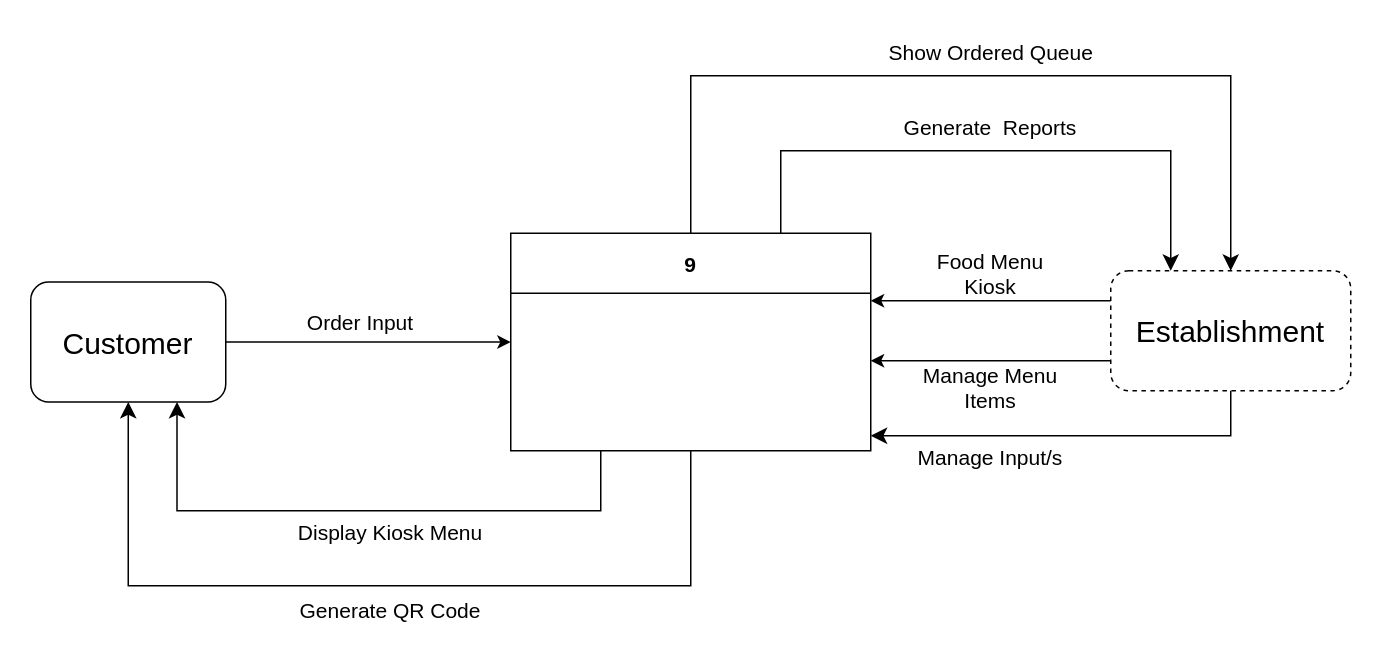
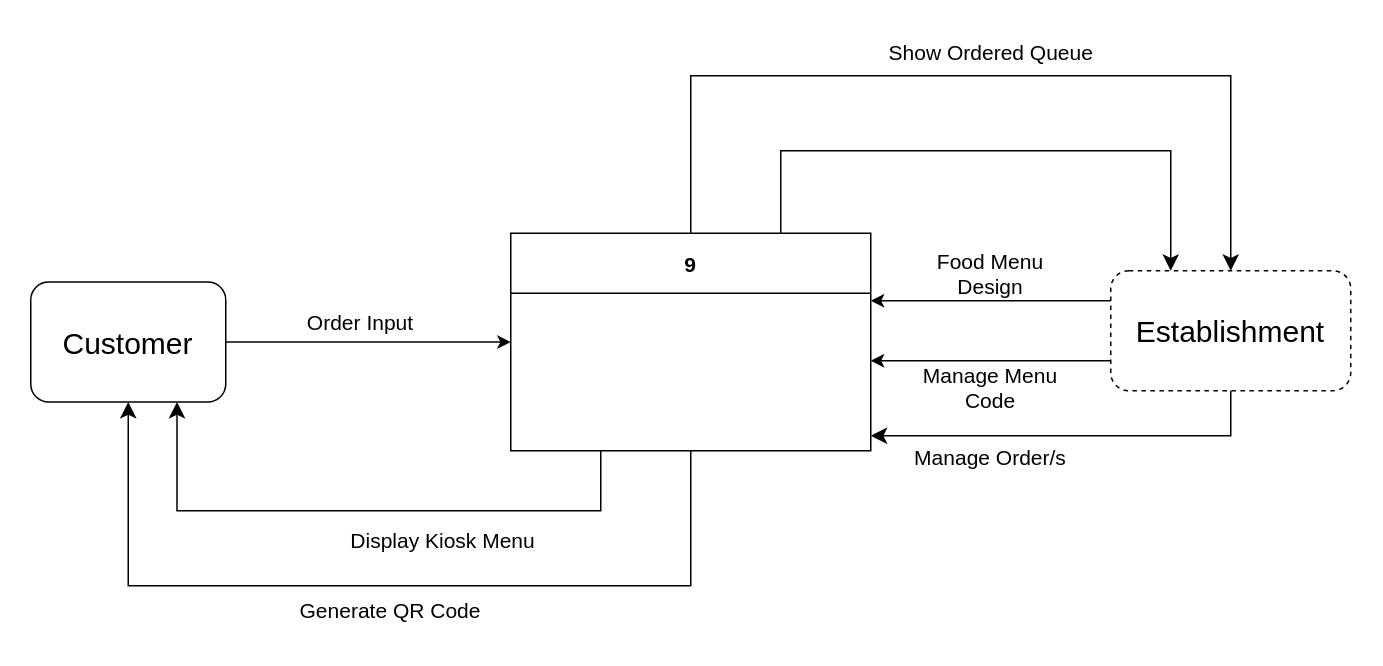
- <mxCell id="7" value="Generate&amp;nbsp; Reports" style="text;html=1;strokeColor=none;fillColor=none;align=center;verticalAlign=middle;whiteSpace=wrap;rounded=0;fontSize=14;" parent="1" vertex="1"><mxGeometry x="600" y="70" width="120" height="30" as="geometry" /></mxCell>
- <mxCell id="8" value="Food Menu Kiosk" style="text;html=1;strokeColor=none;fillColor=none;align=center;verticalAlign=middle;whiteSpace=wrap;rounded=0;fontSize=14;" parent="1" vertex="1"><mxGeometry x="610" y="167" width="100" height="30" as="geometry" /></mxCell>
+ <mxCell id="8" value="Food Menu Design" style="text;html=1;strokeColor=none;fillColor=none;align=center;verticalAlign=middle;whiteSpace=wrap;rounded=0;fontSize=14;" parent="1" vertex="1"><mxGeometry x="610" y="167" width="100" height="30" as="geometry" /></mxCell>
- <mxCell id="17" value="Manage Menu Items" style="text;html=1;strokeColor=none;fillColor=none;align=center;verticalAlign=middle;whiteSpace=wrap;rounded=0;fontSize=14;" parent="1" vertex="1"><mxGeometry x="610" y="243" width="100" height="30" as="geometry" /></mxCell>
+ <mxCell id="17" value="Manage Menu Code" style="text;html=1;strokeColor=none;fillColor=none;align=center;verticalAlign=middle;whiteSpace=wrap;rounded=0;fontSize=14;" parent="1" vertex="1"><mxGeometry x="610" y="243" width="100" height="30" as="geometry" /></mxCell>
- <mxCell id="20" value="Manage Input/s" style="text;html=1;strokeColor=none;fillColor=none;align=center;verticalAlign=middle;whiteSpace=wrap;rounded=0;fontSize=14;" parent="1" vertex="1"><mxGeometry x="600" y="290" width="120" height="30" as="geometry" /></mxCell>
+ <mxCell id="20" value="Manage Order/s" style="text;html=1;strokeColor=none;fillColor=none;align=center;verticalAlign=middle;whiteSpace=wrap;rounded=0;fontSize=14;" parent="1" vertex="1"><mxGeometry x="600" y="290" width="120" height="30" as="geometry" /></mxCell>
- <mxCell id="13" value="Display Kiosk Menu" style="text;html=1;strokeColor=none;fillColor=none;align=center;verticalAlign=middle;whiteSpace=wrap;rounded=0;fontSize=14;" parent="1" vertex="1"><mxGeometry x="195" y="340" width="130" height="30" as="geometry" /></mxCell>
+ <mxCell id="13" value="Display Kiosk Menu" style="text;html=1;strokeColor=none;fillColor=none;align=center;verticalAlign=middle;whiteSpace=wrap;rounded=0;fontSize=14;" parent="1" vertex="1"><mxGeometry x="230" y="345" width="130" height="30" as="geometry" /></mxCell>
